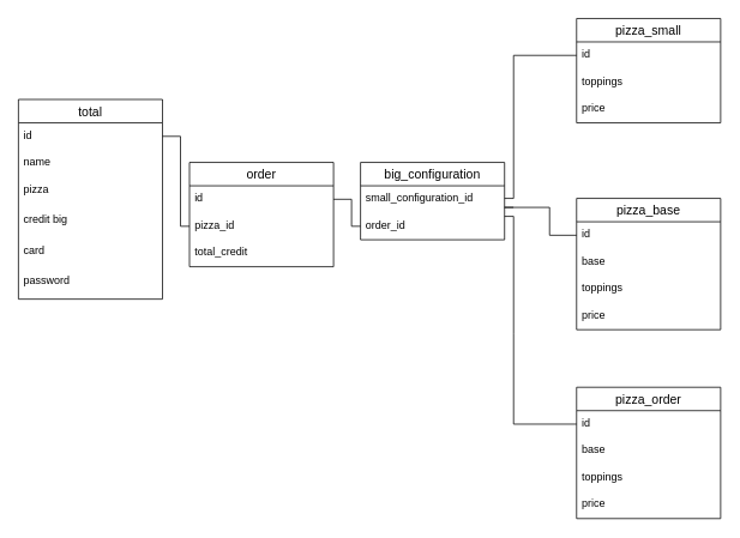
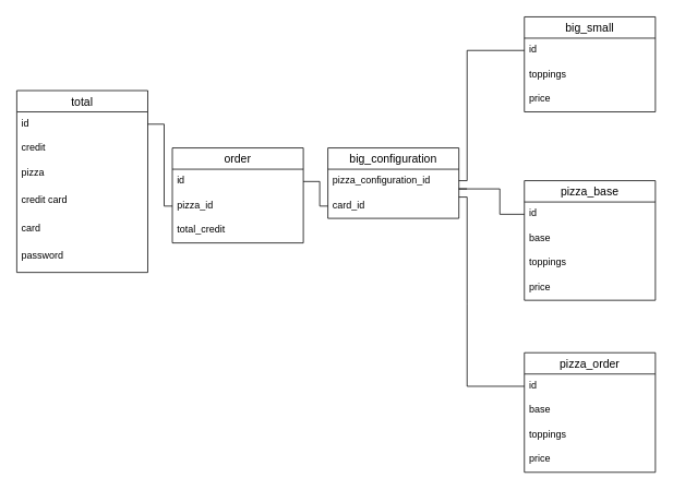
- <mxCell id="19" value="pizza_small" style="swimlane;fontStyle=0;childLayout=stackLayout;horizontal=1;startSize=26;horizontalStack=0;resizeParent=1;resizeParentMax=0;resizeLast=0;collapsible=1;marginBottom=0;align=center;fontSize=14;" vertex="1" parent="1"><mxGeometry x="640" y="20" width="160" height="116" as="geometry" /></mxCell>
+ <mxCell id="19" value="big_small" style="swimlane;fontStyle=0;childLayout=stackLayout;horizontal=1;startSize=26;horizontalStack=0;resizeParent=1;resizeParentMax=0;resizeLast=0;collapsible=1;marginBottom=0;align=center;fontSize=14;" vertex="1" parent="1"><mxGeometry x="640" y="20" width="160" height="116" as="geometry" /></mxCell>
- <mxCell id="9" value="name" style="text;strokeColor=none;fillColor=none;spacingLeft=4;spacingRight=4;overflow=hidden;rotatable=0;points=[[0,0.5],[1,0.5]];portConstraint=eastwest;fontSize=12;" vertex="1" parent="7"><mxGeometry y="56" width="160" height="30" as="geometry" /></mxCell>
+ <mxCell id="9" value="credit" style="text;strokeColor=none;fillColor=none;spacingLeft=4;spacingRight=4;overflow=hidden;rotatable=0;points=[[0,0.5],[1,0.5]];portConstraint=eastwest;fontSize=12;" vertex="1" parent="7"><mxGeometry y="56" width="160" height="30" as="geometry" /></mxCell>
- <mxCell id="32" value="small_configuration_id" style="text;strokeColor=none;fillColor=none;spacingLeft=4;spacingRight=4;overflow=hidden;rotatable=0;points=[[0,0.5],[1,0.5]];portConstraint=eastwest;fontSize=12;" vertex="1" parent="31"><mxGeometry y="26" width="160" height="30" as="geometry" /></mxCell>
+ <mxCell id="32" value="pizza_configuration_id" style="text;strokeColor=none;fillColor=none;spacingLeft=4;spacingRight=4;overflow=hidden;rotatable=0;points=[[0,0.5],[1,0.5]];portConstraint=eastwest;fontSize=12;" vertex="1" parent="31"><mxGeometry y="26" width="160" height="30" as="geometry" /></mxCell>
- <mxCell id="11" value="credit big" style="text;strokeColor=none;fillColor=none;spacingLeft=4;spacingRight=4;overflow=hidden;rotatable=0;points=[[0,0.5],[1,0.5]];portConstraint=eastwest;fontSize=12;" vertex="1" parent="7"><mxGeometry y="120" width="160" height="34" as="geometry" /></mxCell>
+ <mxCell id="11" value="credit card" style="text;strokeColor=none;fillColor=none;spacingLeft=4;spacingRight=4;overflow=hidden;rotatable=0;points=[[0,0.5],[1,0.5]];portConstraint=eastwest;fontSize=12;" vertex="1" parent="7"><mxGeometry y="120" width="160" height="34" as="geometry" /></mxCell>
- <mxCell id="33" value="order_id" style="text;strokeColor=none;fillColor=none;spacingLeft=4;spacingRight=4;overflow=hidden;rotatable=0;points=[[0,0.5],[1,0.5]];portConstraint=eastwest;fontSize=12;" vertex="1" parent="31"><mxGeometry y="56" width="160" height="30" as="geometry" /></mxCell>
+ <mxCell id="33" value="card_id" style="text;strokeColor=none;fillColor=none;spacingLeft=4;spacingRight=4;overflow=hidden;rotatable=0;points=[[0,0.5],[1,0.5]];portConstraint=eastwest;fontSize=12;" vertex="1" parent="31"><mxGeometry y="56" width="160" height="30" as="geometry" /></mxCell>
